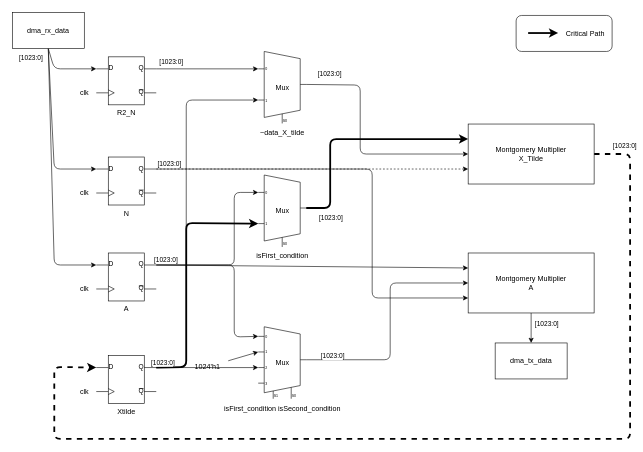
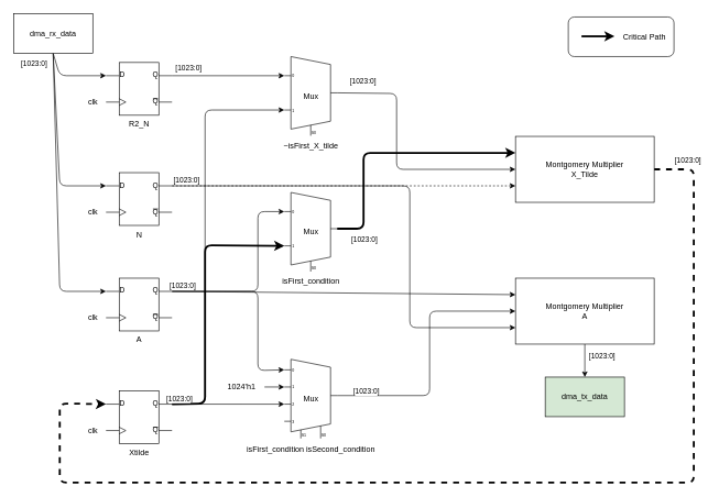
- <mxCell id="49" value="~data_X_tilde" style="text;html=1;align=center;verticalAlign=middle;resizable=0;points=[];autosize=1;strokeColor=none;fillColor=none;" parent="1" vertex="1"><mxGeometry x="415" y="205" width="110" height="30" as="geometry" /></mxCell>
+ <mxCell id="49" value="~isFirst_X_tilde" style="text;html=1;align=center;verticalAlign=middle;resizable=0;points=[];autosize=1;strokeColor=none;fillColor=none;" parent="1" vertex="1"><mxGeometry x="415" y="205" width="110" height="30" as="geometry" /></mxCell>
- <mxCell id="38" value="dma_tx_data" style="whiteSpace=wrap;html=1;" parent="1" vertex="1"><mxGeometry x="825" y="571" width="120" height="60" as="geometry" /></mxCell>
+ <mxCell id="38" value="dma_tx_data" style="whiteSpace=wrap;html=1;fillColor=#d5e8d4;" parent="1" vertex="1"><mxGeometry x="825" y="571" width="120" height="60" as="geometry" /></mxCell>
- <mxCell id="36" value="1024'h1" style="text;html=1;align=center;verticalAlign=middle;resizable=0;points=[];autosize=1;strokeColor=none;fillColor=none;" parent="1" vertex="1"><mxGeometry x="310" y="596" width="70" height="30" as="geometry" /></mxCell>
+ <mxCell id="36" value="1024'h1" style="text;html=1;align=center;verticalAlign=middle;resizable=0;points=[];autosize=1;strokeColor=none;fillColor=none;" parent="1" vertex="1"><mxGeometry x="330" y="571" width="70" height="30" as="geometry" /></mxCell>
